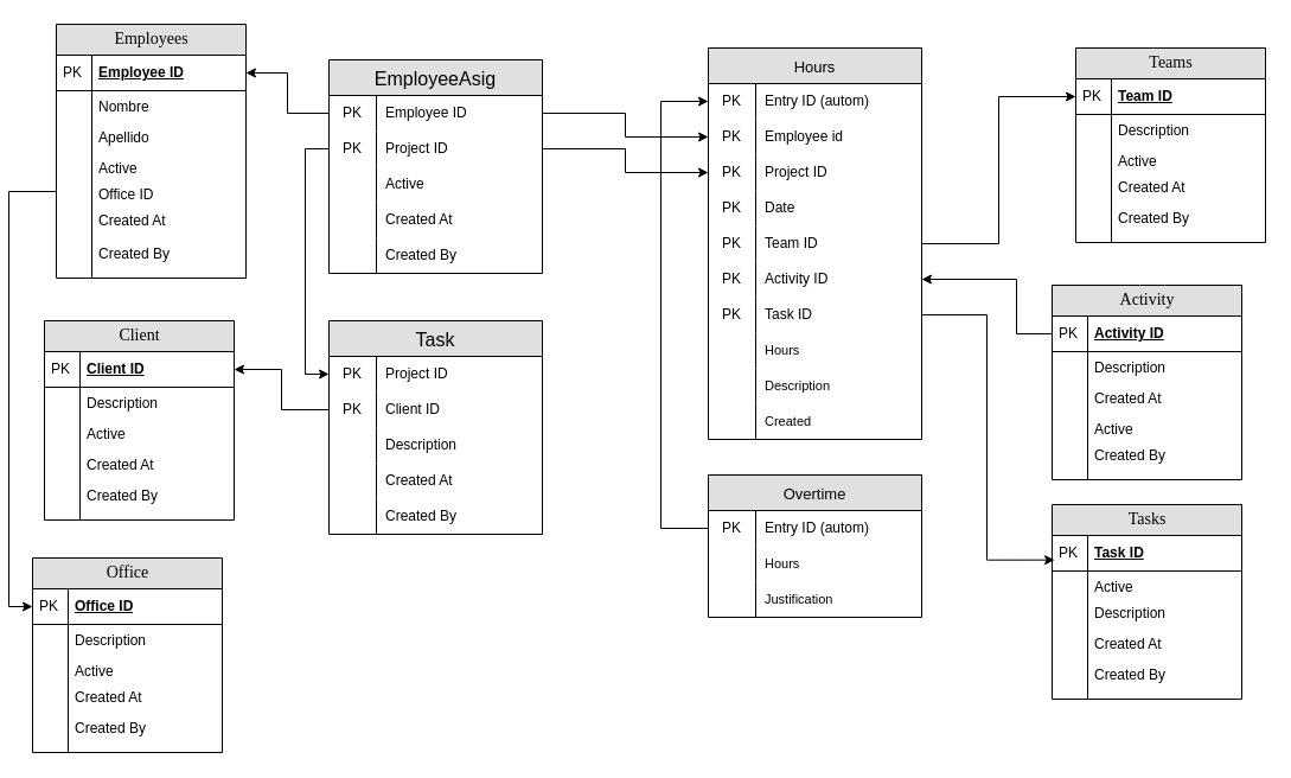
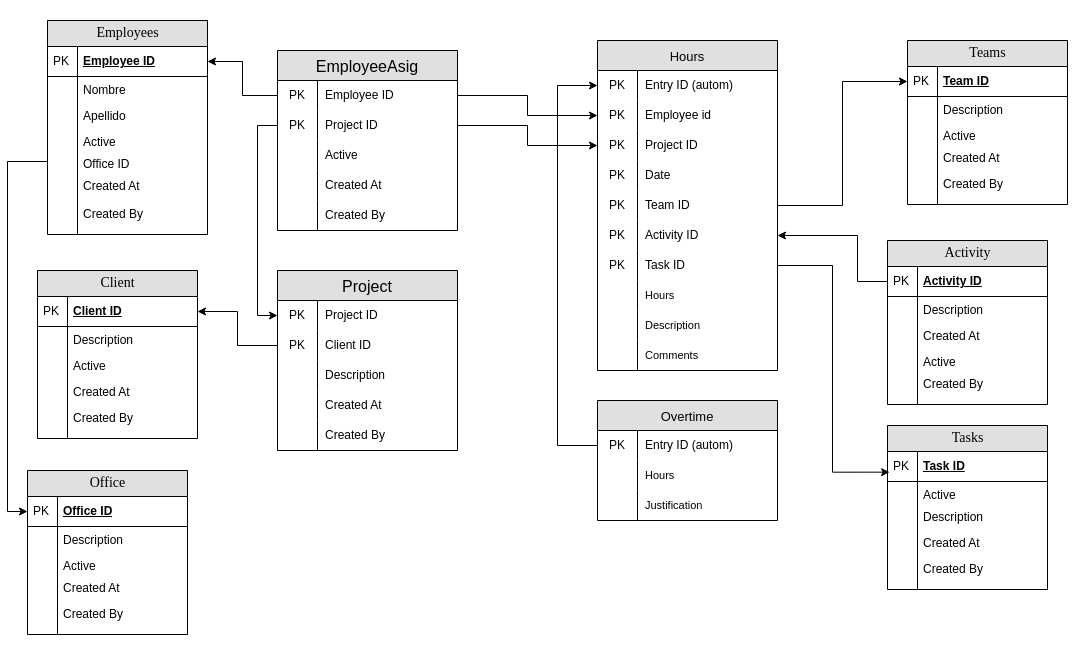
- <mxCell id="61" value="Task" style="shape=table;startSize=30;container=1;collapsible=0;childLayout=tableLayout;fixedRows=1;rowLines=0;fontStyle=0;strokeColor=default;fontSize=16;fillColor=#E0E0E0;" vertex="1" parent="1"><mxGeometry x="270" y="270" width="180" height="180" as="geometry" /></mxCell>
+ <mxCell id="61" value="Project" style="shape=table;startSize=30;container=1;collapsible=0;childLayout=tableLayout;fixedRows=1;rowLines=0;fontStyle=0;strokeColor=default;fontSize=16;fillColor=#E0E0E0;" vertex="1" parent="1"><mxGeometry x="270" y="270" width="180" height="180" as="geometry" /></mxCell>
- <mxCell id="60" value="Created" style="shape=partialRectangle;html=1;whiteSpace=wrap;connectable=0;fillColor=none;top=0;left=0;bottom=0;right=0;align=left;spacingLeft=6;overflow=hidden;strokeColor=inherit;fontSize=11;" vertex="1" parent="58"><mxGeometry x="40" width="140" height="30" as="geometry"><mxRectangle width="140" height="30" as="alternateBounds" /></mxGeometry></mxCell>
+ <mxCell id="60" value="Comments" style="shape=partialRectangle;html=1;whiteSpace=wrap;connectable=0;fillColor=none;top=0;left=0;bottom=0;right=0;align=left;spacingLeft=6;overflow=hidden;strokeColor=inherit;fontSize=11;" vertex="1" parent="58"><mxGeometry x="40" width="140" height="30" as="geometry"><mxRectangle width="140" height="30" as="alternateBounds" /></mxGeometry></mxCell>
